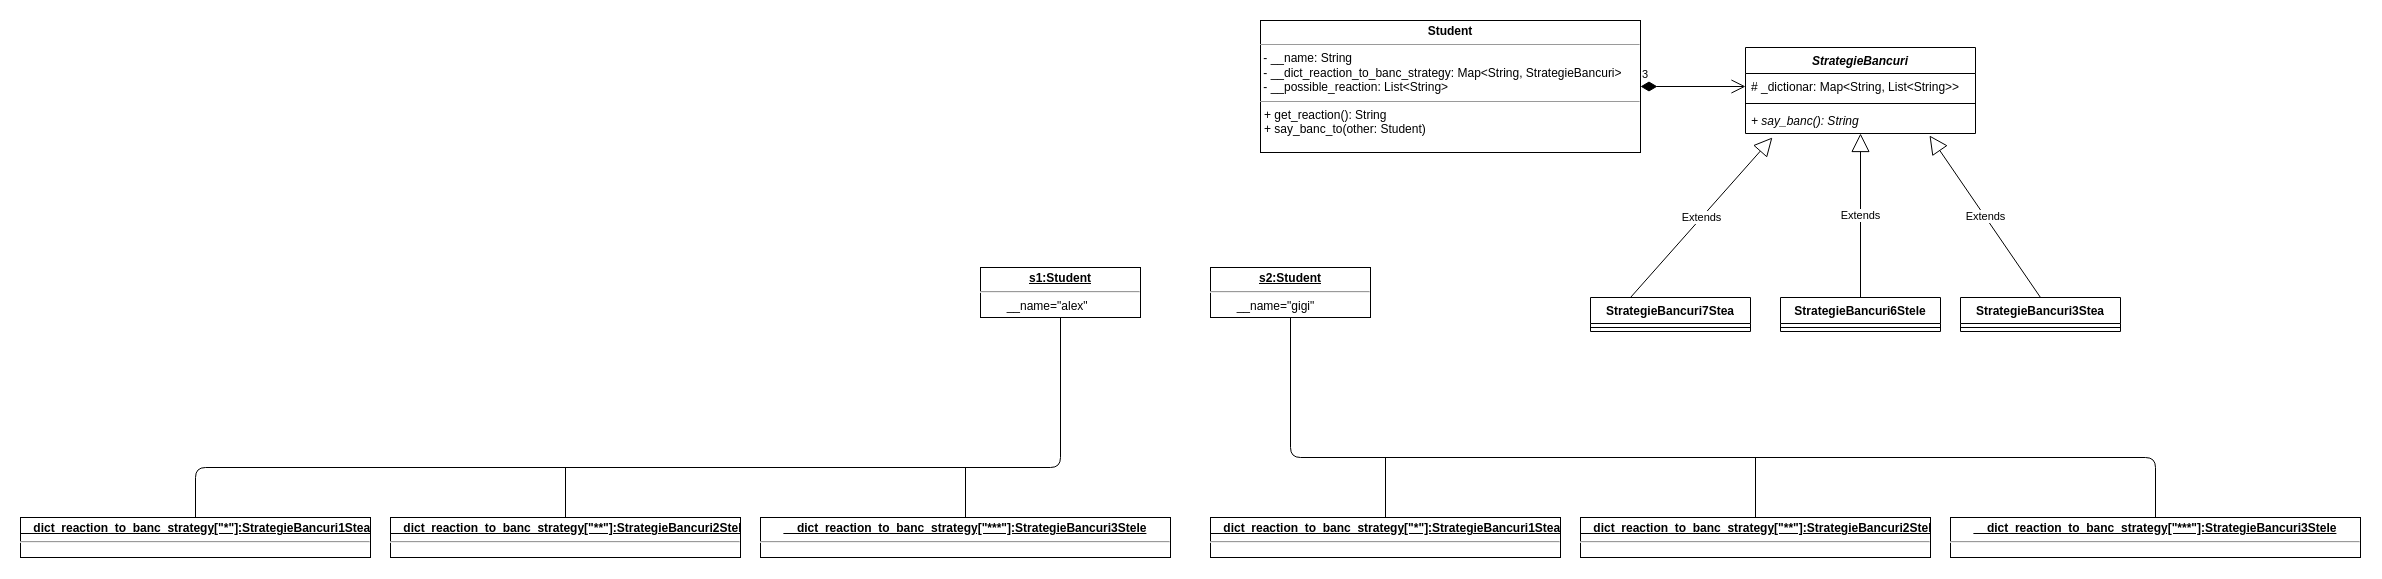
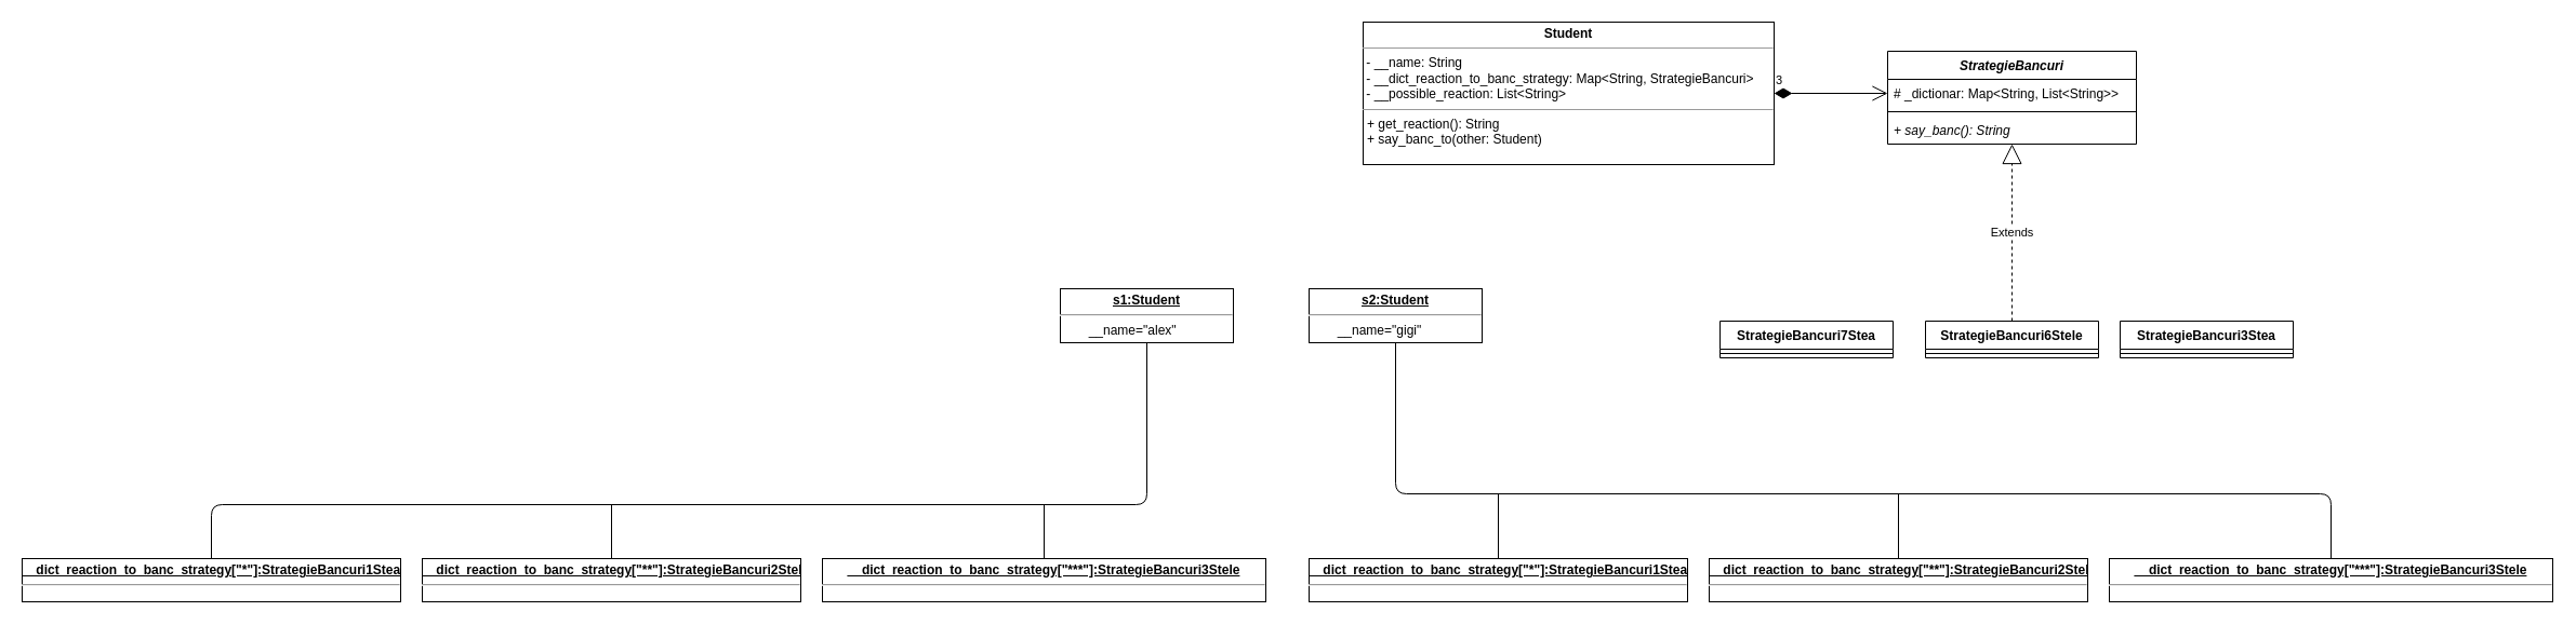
- <mxCell id="14" value="Extends" style="endArrow=block;endSize=16;endFill=0;html=1;exitX=0.5;exitY=0;exitDx=0;exitDy=0;entryX=0.8;entryY=1.077;entryDx=0;entryDy=0;entryPerimeter=0;" edge="1" parent="1" source="10" target="5"><mxGeometry width="160" relative="1" as="geometry"><mxPoint x="1870" y="307" as="sourcePoint" /><mxPoint x="1860" y="147" as="targetPoint" /></mxGeometry></mxCell>
- <mxCell id="12" value="Extends" style="endArrow=block;endSize=16;endFill=0;html=1;entryX=0.117;entryY=1.154;entryDx=0;entryDy=0;entryPerimeter=0;exitX=0.25;exitY=0;exitDx=0;exitDy=0;" edge="1" parent="1" source="6" target="5"><mxGeometry width="160" relative="1" as="geometry"><mxPoint x="1760" y="337" as="sourcePoint" /><mxPoint x="1920" y="337" as="targetPoint" /></mxGeometry></mxCell>
- <mxCell id="13" value="Extends" style="endArrow=block;endSize=16;endFill=0;html=1;exitX=0.5;exitY=0;exitDx=0;exitDy=0;" edge="1" parent="1" source="8" target="5"><mxGeometry width="160" relative="1" as="geometry"><mxPoint x="1640" y="307" as="sourcePoint" /><mxPoint x="1850" y="137" as="targetPoint" /></mxGeometry></mxCell>
+ <mxCell id="13" value="Extends" style="endArrow=block;endSize=16;endFill=0;html=1;exitX=0.5;exitY=0;exitDx=0;exitDy=0;dashed=1;" edge="1" parent="1" source="8" target="5"><mxGeometry width="160" relative="1" as="geometry"><mxPoint x="1640" y="307" as="sourcePoint" /><mxPoint x="1850" y="137" as="targetPoint" /></mxGeometry></mxCell>
